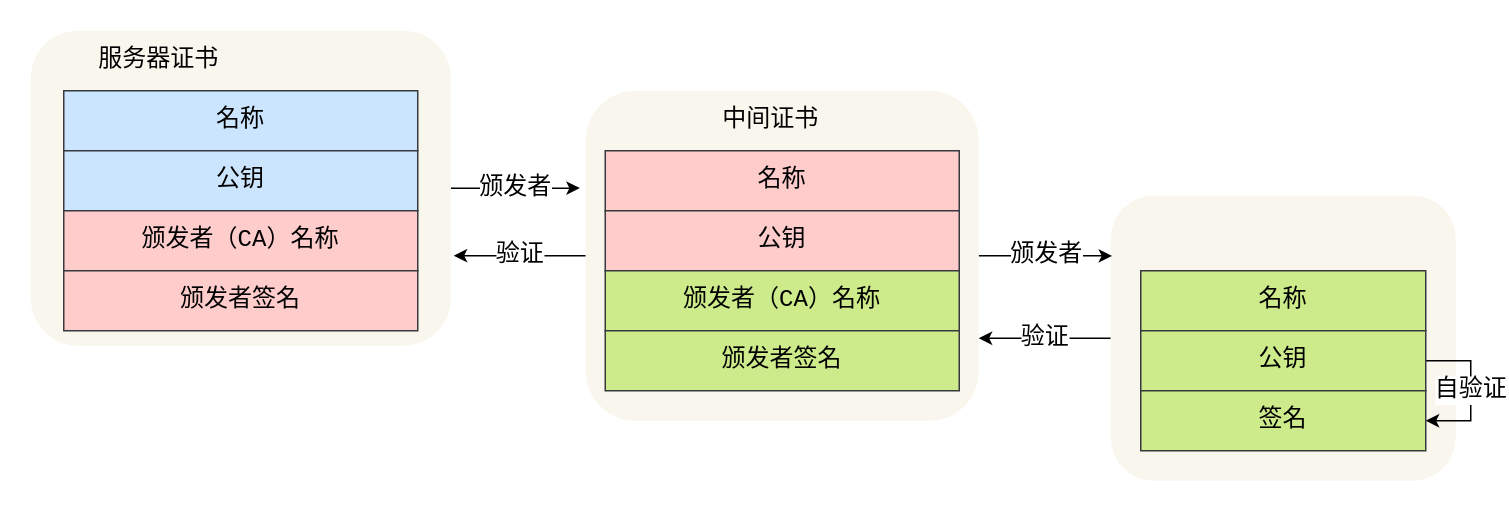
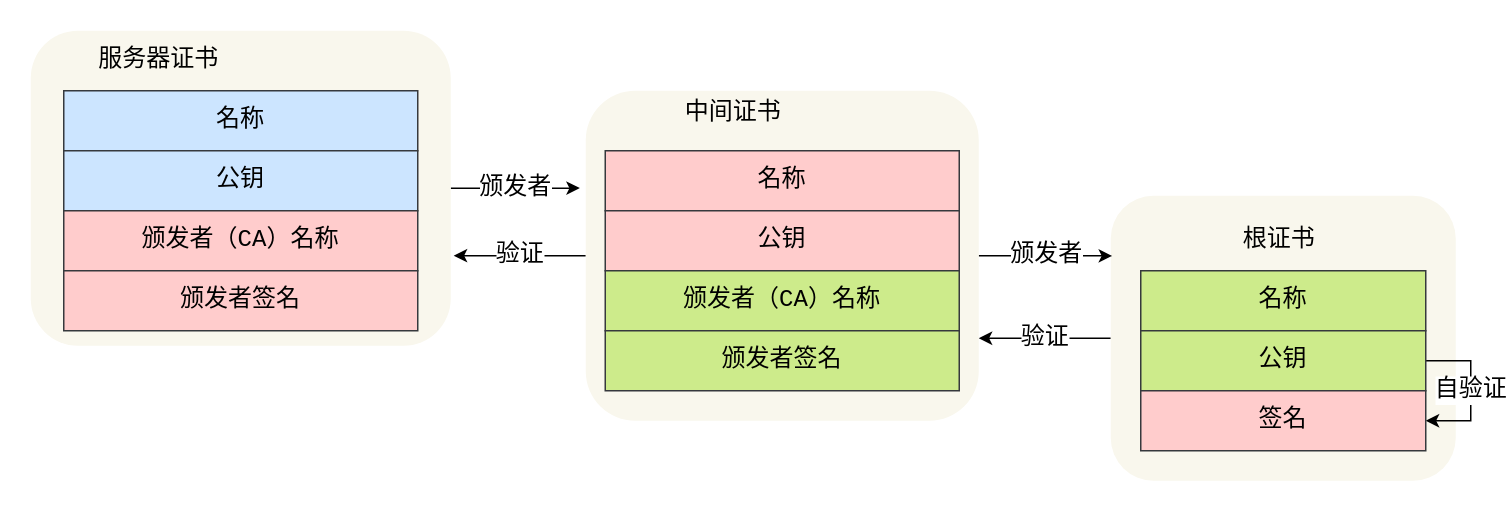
- <mxCell id="18" value="中间证书" style="text;html=1;align=center;verticalAlign=middle;resizable=0;points=[];autosize=1;fontSize=16;fontFamily=Courier New;" vertex="1" parent="1"><mxGeometry x="473" y="70" width="80" height="20" as="geometry" /></mxCell>
+ <mxCell id="18" value="中间证书" style="text;html=1;align=center;verticalAlign=middle;resizable=0;points=[];autosize=1;fontSize=16;fontFamily=Courier New;" vertex="1" parent="1"><mxGeometry x="448" y="65" width="80" height="20" as="geometry" /></mxCell>
+ <mxCell id="23" value="根证书" style="text;html=1;align=center;verticalAlign=middle;resizable=0;points=[];autosize=1;fontSize=16;fontFamily=Courier New;" vertex="1" parent="1"><mxGeometry x="821.75" y="150" width="60" height="20" as="geometry" /></mxCell>
- <mxCell id="22" value="签名" style="rounded=0;whiteSpace=wrap;html=1;fontSize=16;fontFamily=Courier New;fillColor=#cdeb8b;strokeColor=#36393d;" vertex="1" parent="1"><mxGeometry x="760" y="260" width="190" height="40" as="geometry" /></mxCell>
+ <mxCell id="22" value="签名" style="rounded=0;whiteSpace=wrap;html=1;fontSize=16;fontFamily=Courier New;fillColor=#ffcccc;strokeColor=#36393d;" vertex="1" parent="1"><mxGeometry x="760" y="260" width="190" height="40" as="geometry" /></mxCell>
